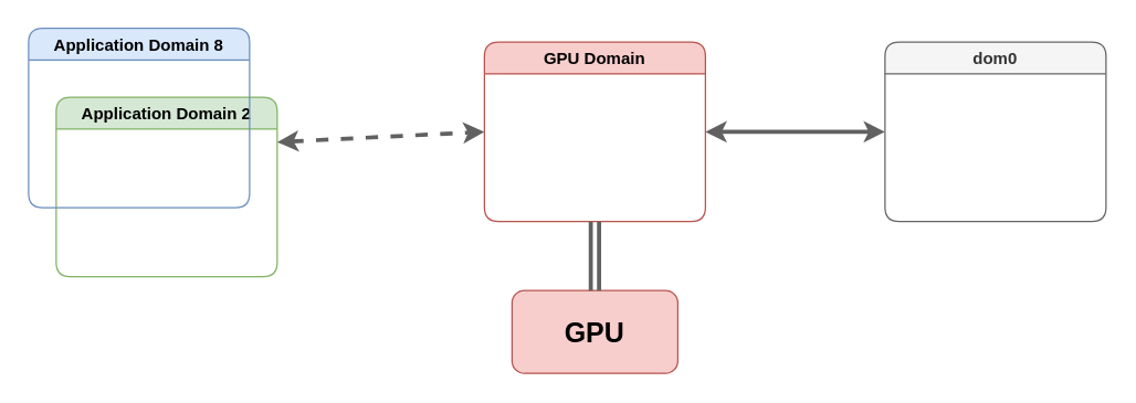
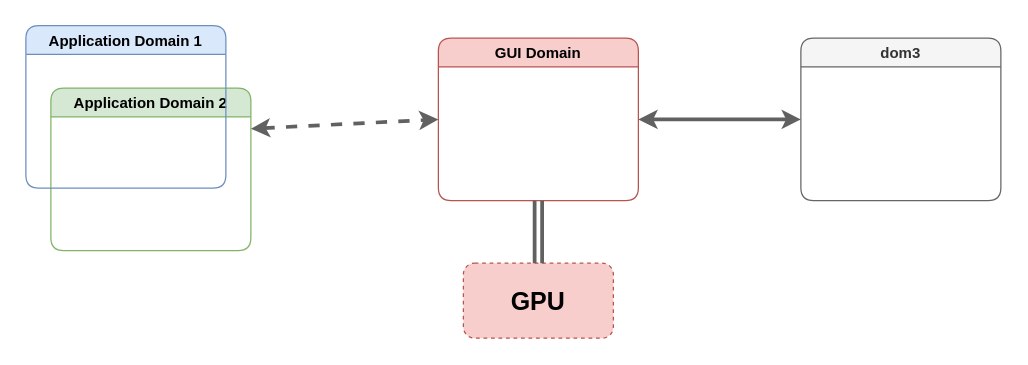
- <mxCell id="4" value="Application Domain 8" style="swimlane;fillColor=#dae8fc;strokeColor=#6c8ebf;rounded=1;" vertex="1" parent="1"><mxGeometry x="20" y="20" width="160" height="130" as="geometry" /></mxCell>
+ <mxCell id="4" value="Application Domain 1" style="swimlane;fillColor=#dae8fc;strokeColor=#6c8ebf;rounded=1;" vertex="1" parent="1"><mxGeometry x="20" y="20" width="160" height="130" as="geometry" /></mxCell>
- <mxCell id="2" value="GPU Domain" style="swimlane;fillColor=#f8cecc;strokeColor=#b85450;rounded=1;" vertex="1" parent="1"><mxGeometry x="350" y="30" width="160" height="130" as="geometry" /></mxCell>
+ <mxCell id="2" value="GUI Domain" style="swimlane;fillColor=#f8cecc;strokeColor=#b85450;rounded=1;" vertex="1" parent="1"><mxGeometry x="350" y="30" width="160" height="130" as="geometry" /></mxCell>
- <mxCell id="5" value="dom0" style="swimlane;fillColor=#f5f5f5;strokeColor=#666666;rounded=1;fontColor=#333333;" vertex="1" parent="1"><mxGeometry x="640" y="30" width="160" height="130" as="geometry" /></mxCell>
+ <mxCell id="5" value="dom3" style="swimlane;fillColor=#f5f5f5;strokeColor=#666666;rounded=1;fontColor=#333333;" vertex="1" parent="1"><mxGeometry x="640" y="30" width="160" height="130" as="geometry" /></mxCell>
- <mxCell id="8" value="GPU" style="rounded=1;whiteSpace=wrap;html=1;fontStyle=1;fontSize=20;fillColor=#f8cecc;strokeColor=#b85450;" vertex="1" parent="1"><mxGeometry x="370" y="210" width="120" height="60" as="geometry" /></mxCell>
+ <mxCell id="8" value="GPU" style="rounded=1;whiteSpace=wrap;html=1;fontStyle=1;fontSize=20;fillColor=#f8cecc;strokeColor=#b85450;dashed=1;" vertex="1" parent="1"><mxGeometry x="370" y="210" width="120" height="60" as="geometry" /></mxCell>
